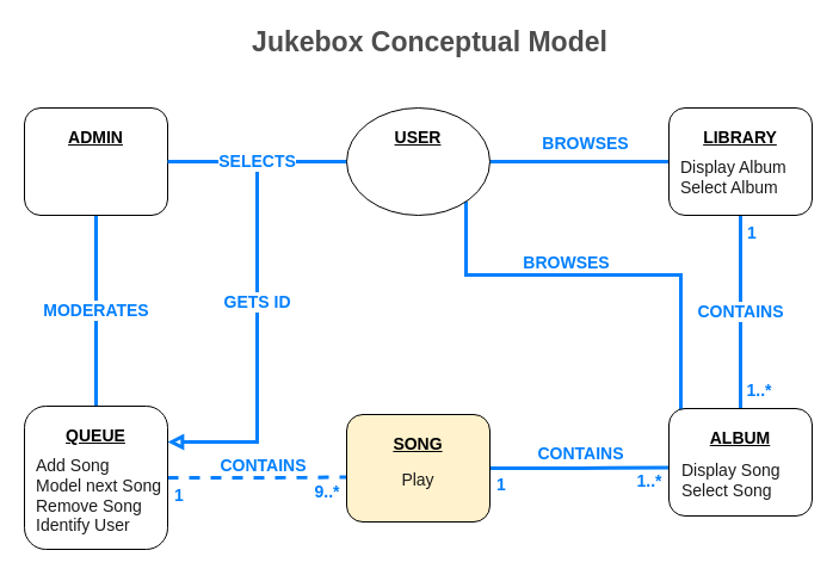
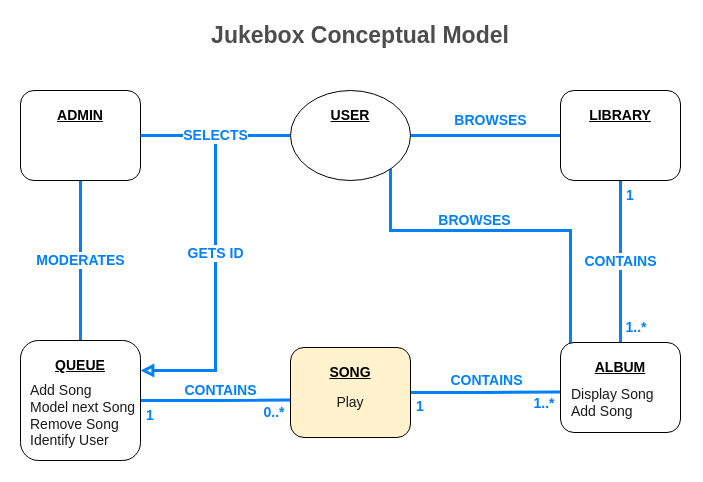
- <mxCell id="18" value="Display Album&lt;br&gt;Select Album" style="text;html=1;strokeColor=none;fillColor=none;align=left;verticalAlign=top;whiteSpace=wrap;rounded=0;fontSize=14;fontColor=#1A1A1A;spacing=2;spacingTop=0;spacingLeft=8;" parent="1" vertex="1"><mxGeometry x="560" y="125" width="120" height="50" as="geometry" /></mxCell>
- <mxCell id="11" value="CONTAINS" style="edgeStyle=orthogonalEdgeStyle;rounded=0;orthogonalLoop=1;jettySize=auto;html=1;entryX=0;entryY=0.25;entryDx=0;entryDy=0;strokeColor=#007FFF;strokeWidth=3;fontSize=14;fontColor=#007FFF;endArrow=none;endFill=0;fontStyle=1;dashed=1;" parent="1" source="12" target="19" edge="1"><mxGeometry x="0.069" y="10" relative="1" as="geometry"><mxPoint as="offset" /></mxGeometry></mxCell>
+ <mxCell id="11" value="CONTAINS" style="edgeStyle=orthogonalEdgeStyle;rounded=0;orthogonalLoop=1;jettySize=auto;html=1;entryX=0;entryY=0.25;entryDx=0;entryDy=0;strokeColor=#007FFF;strokeWidth=3;fontSize=14;fontColor=#007FFF;endArrow=none;endFill=0;fontStyle=1" parent="1" source="12" target="19" edge="1"><mxGeometry x="0.069" y="10" relative="1" as="geometry"><mxPoint as="offset" /></mxGeometry></mxCell>
- <mxCell id="20" value="Display Song&lt;br&gt;Select Song" style="text;html=1;strokeColor=none;fillColor=none;align=left;verticalAlign=top;whiteSpace=wrap;rounded=0;fontSize=14;fontColor=#1A1A1A;spacing=2;spacingTop=0;spacingLeft=8;" parent="1" vertex="1"><mxGeometry x="561" y="379" width="120" height="50" as="geometry" /></mxCell>
+ <mxCell id="20" value="Display Song&lt;br&gt;Add Song" style="text;html=1;strokeColor=none;fillColor=none;align=left;verticalAlign=top;whiteSpace=wrap;rounded=0;fontSize=14;fontColor=#1A1A1A;spacing=2;spacingTop=0;spacingLeft=8;" parent="1" vertex="1"><mxGeometry x="561" y="379" width="120" height="50" as="geometry" /></mxCell>
- <mxCell id="23" value="9..*" style="text;html=1;strokeColor=none;fillColor=none;align=center;verticalAlign=middle;whiteSpace=wrap;rounded=0;fontSize=14;fontColor=#007FFF;fontStyle=1" parent="1" vertex="1"><mxGeometry x="244" y="397" width="60" height="30" as="geometry" /></mxCell>
+ <mxCell id="23" value="0..*" style="text;html=1;strokeColor=none;fillColor=none;align=center;verticalAlign=middle;whiteSpace=wrap;rounded=0;fontSize=14;fontColor=#007FFF;fontStyle=1" parent="1" vertex="1"><mxGeometry x="244" y="397" width="60" height="30" as="geometry" /></mxCell>
